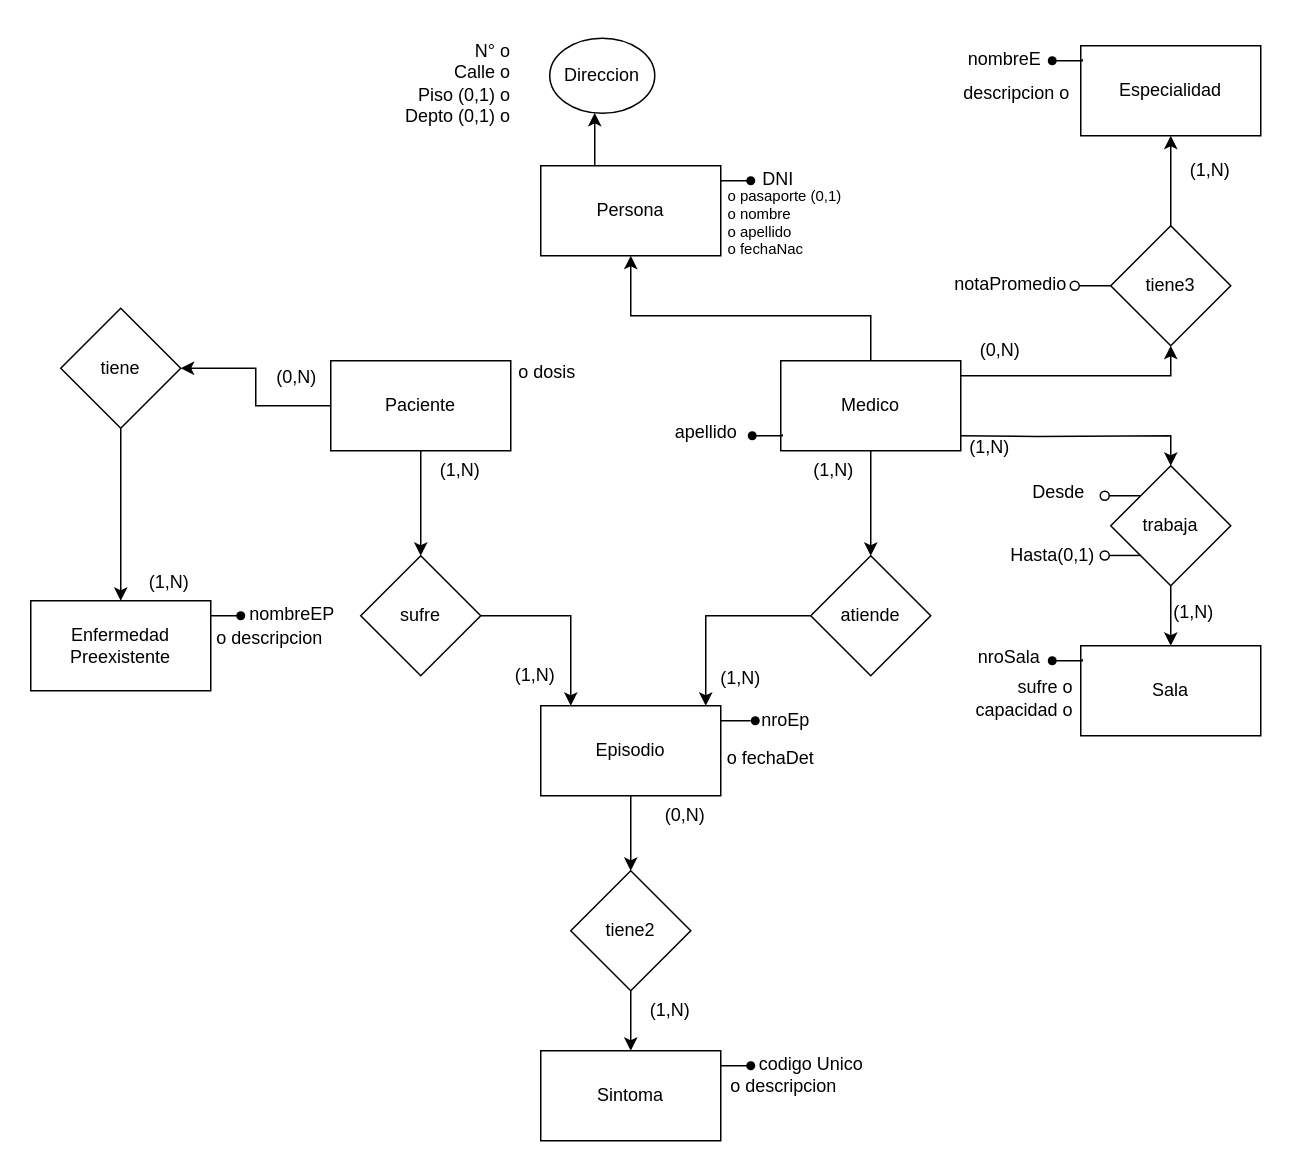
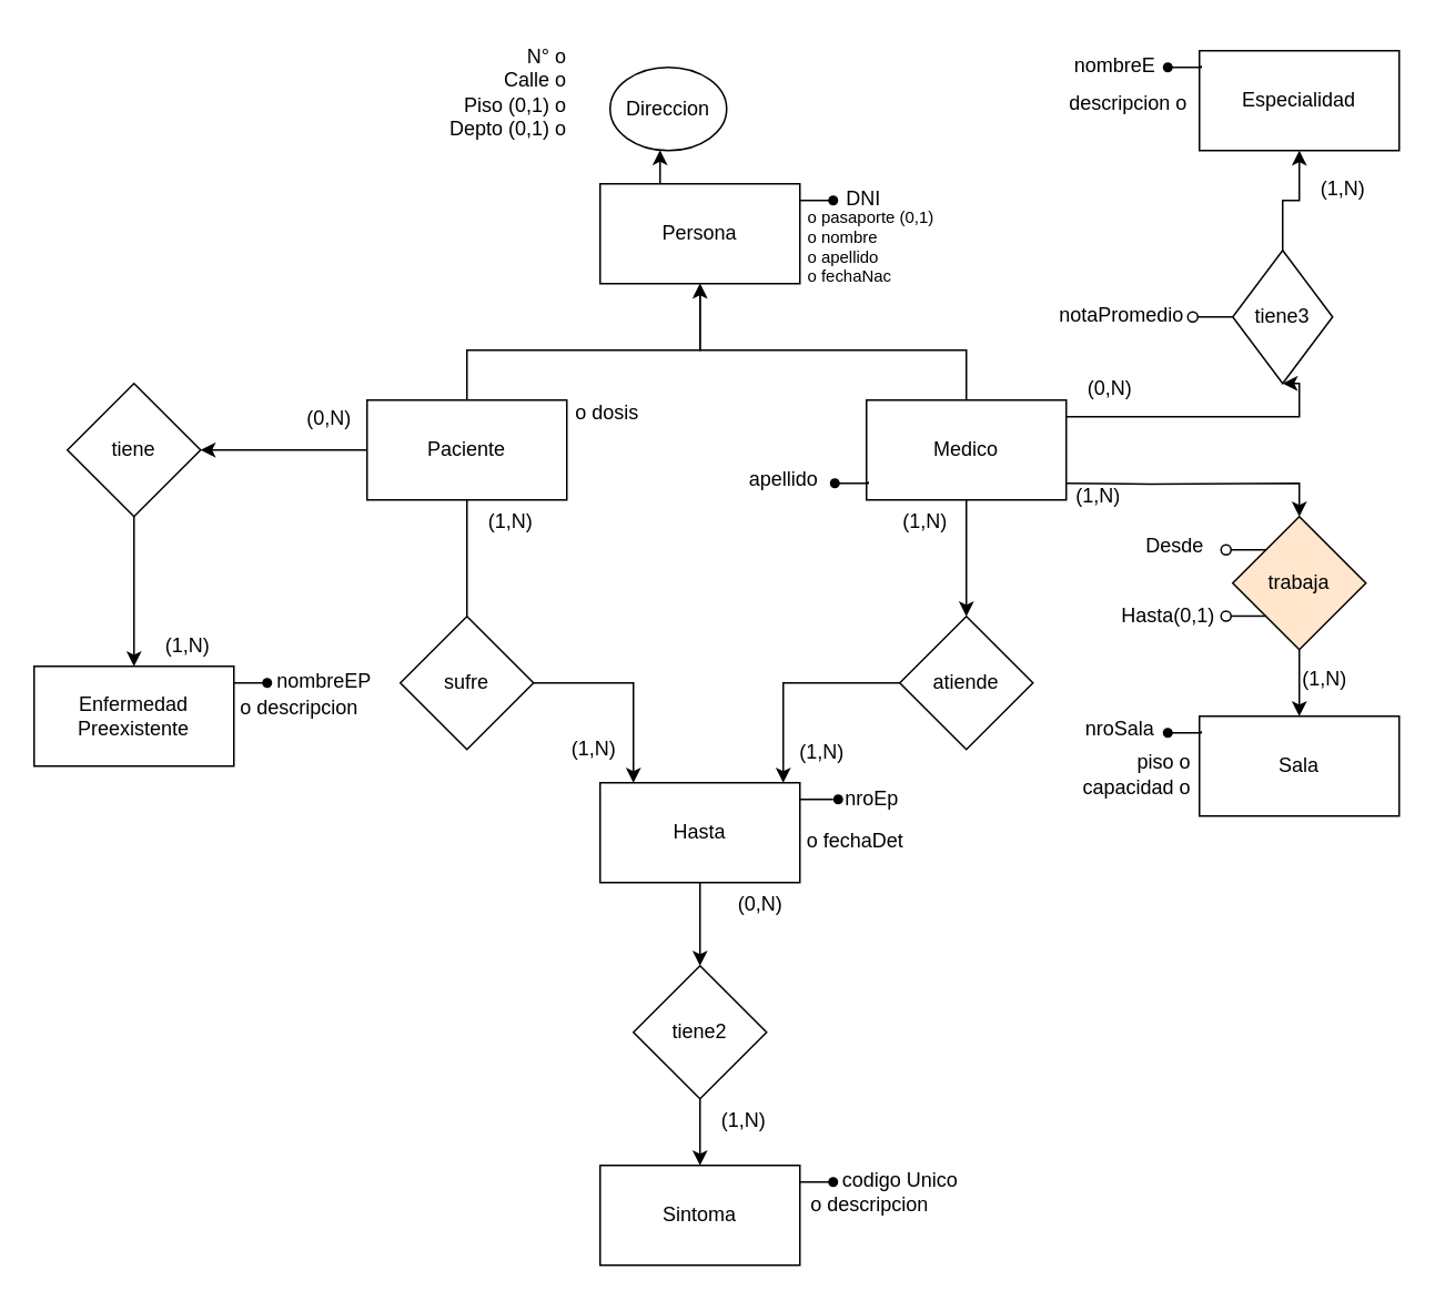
- <mxCell id="37" value="Direccion" style="ellipse;whiteSpace=wrap;html=1;" vertex="1" parent="1"><mxGeometry x="366" y="25" width="70" height="50" as="geometry" /></mxCell>
+ <mxCell id="37" value="Direccion" style="ellipse;whiteSpace=wrap;html=1;" vertex="1" parent="1"><mxGeometry x="366" y="40" width="70" height="50" as="geometry" /></mxCell>
- <mxCell id="31" value="tiene3" style="rhombus;whiteSpace=wrap;html=1;" vertex="1" parent="1"><mxGeometry x="740" y="150" width="80" height="80" as="geometry" /></mxCell>
+ <mxCell id="31" value="tiene3" style="rhombus;whiteSpace=wrap;html=1;" vertex="1" parent="1"><mxGeometry x="740" y="150" width="60" height="80" as="geometry" /></mxCell>
+ <mxCell id="4" style="edgeStyle=orthogonalEdgeStyle;rounded=0;orthogonalLoop=1;jettySize=auto;html=1;exitX=0.5;exitY=0;exitDx=0;exitDy=0;" edge="1" parent="1" source="7" target="3"><mxGeometry relative="1" as="geometry"><Array as="points"><mxPoint x="280" y="240" /><mxPoint x="280" y="210" /><mxPoint x="420" y="210" /></Array></mxGeometry></mxCell>
- <mxCell id="8" style="edgeStyle=orthogonalEdgeStyle;rounded=0;orthogonalLoop=1;jettySize=auto;html=1;exitX=0.5;exitY=0;exitDx=0;exitDy=0;" edge="1" parent="1" source="12" target="3"><mxGeometry relative="1" as="geometry"><Array as="points"><mxPoint x="580" y="210" /><mxPoint x="420" y="210" /></Array></mxGeometry></mxCell>
+ <mxCell id="8" style="edgeStyle=orthogonalEdgeStyle;rounded=0;orthogonalLoop=1;jettySize=auto;html=1;exitX=0.5;exitY=0;exitDx=0;exitDy=0;endArrow=open;" edge="1" parent="1" source="12" target="3"><mxGeometry relative="1" as="geometry"><Array as="points"><mxPoint x="580" y="210" /><mxPoint x="420" y="210" /></Array></mxGeometry></mxCell>
- <mxCell id="18" value="tiene" style="rhombus;whiteSpace=wrap;html=1;" vertex="1" parent="1"><mxGeometry x="40" y="205" width="80" height="80" as="geometry" /></mxCell>
+ <mxCell id="18" value="tiene" style="rhombus;whiteSpace=wrap;html=1;" vertex="1" parent="1"><mxGeometry x="40" y="230" width="80" height="80" as="geometry" /></mxCell>
- <mxCell id="27" value="trabaja" style="rhombus;whiteSpace=wrap;html=1;" vertex="1" parent="1"><mxGeometry x="740" y="310" width="80" height="80" as="geometry" /></mxCell>
+ <mxCell id="27" value="trabaja" style="rhombus;whiteSpace=wrap;html=1;fillColor=#ffe6cc;" vertex="1" parent="1"><mxGeometry x="740" y="310" width="80" height="80" as="geometry" /></mxCell>
- <mxCell id="5" value="" style="edgeStyle=orthogonalEdgeStyle;rounded=0;orthogonalLoop=1;jettySize=auto;html=1;" edge="1" parent="1" source="7" target="14"><mxGeometry relative="1" as="geometry" /></mxCell>
+ <mxCell id="5" value="" style="edgeStyle=orthogonalEdgeStyle;rounded=0;orthogonalLoop=1;jettySize=auto;html=1;endArrow=none;" edge="1" parent="1" source="7" target="14"><mxGeometry relative="1" as="geometry" /></mxCell>
- <mxCell id="54" value="sufre o&lt;div&gt;capacidad o&lt;/div&gt;" style="text;html=1;align=right;verticalAlign=middle;resizable=0;points=[];autosize=1;strokeColor=none;fillColor=none;" vertex="1" parent="1"><mxGeometry x="626" y="445" width="90" height="40" as="geometry" /></mxCell>
+ <mxCell id="54" value="piso o&lt;div&gt;capacidad o&lt;/div&gt;" style="text;html=1;align=right;verticalAlign=middle;resizable=0;points=[];autosize=1;strokeColor=none;fillColor=none;" vertex="1" parent="1"><mxGeometry x="626" y="445" width="90" height="40" as="geometry" /></mxCell>
- <mxCell id="16" value="Episodio" style="whiteSpace=wrap;html=1;" vertex="1" parent="1"><mxGeometry x="360" y="470" width="120" height="60" as="geometry" /></mxCell>
+ <mxCell id="16" value="Hasta" style="whiteSpace=wrap;html=1;" vertex="1" parent="1"><mxGeometry x="360" y="470" width="120" height="60" as="geometry" /></mxCell>
